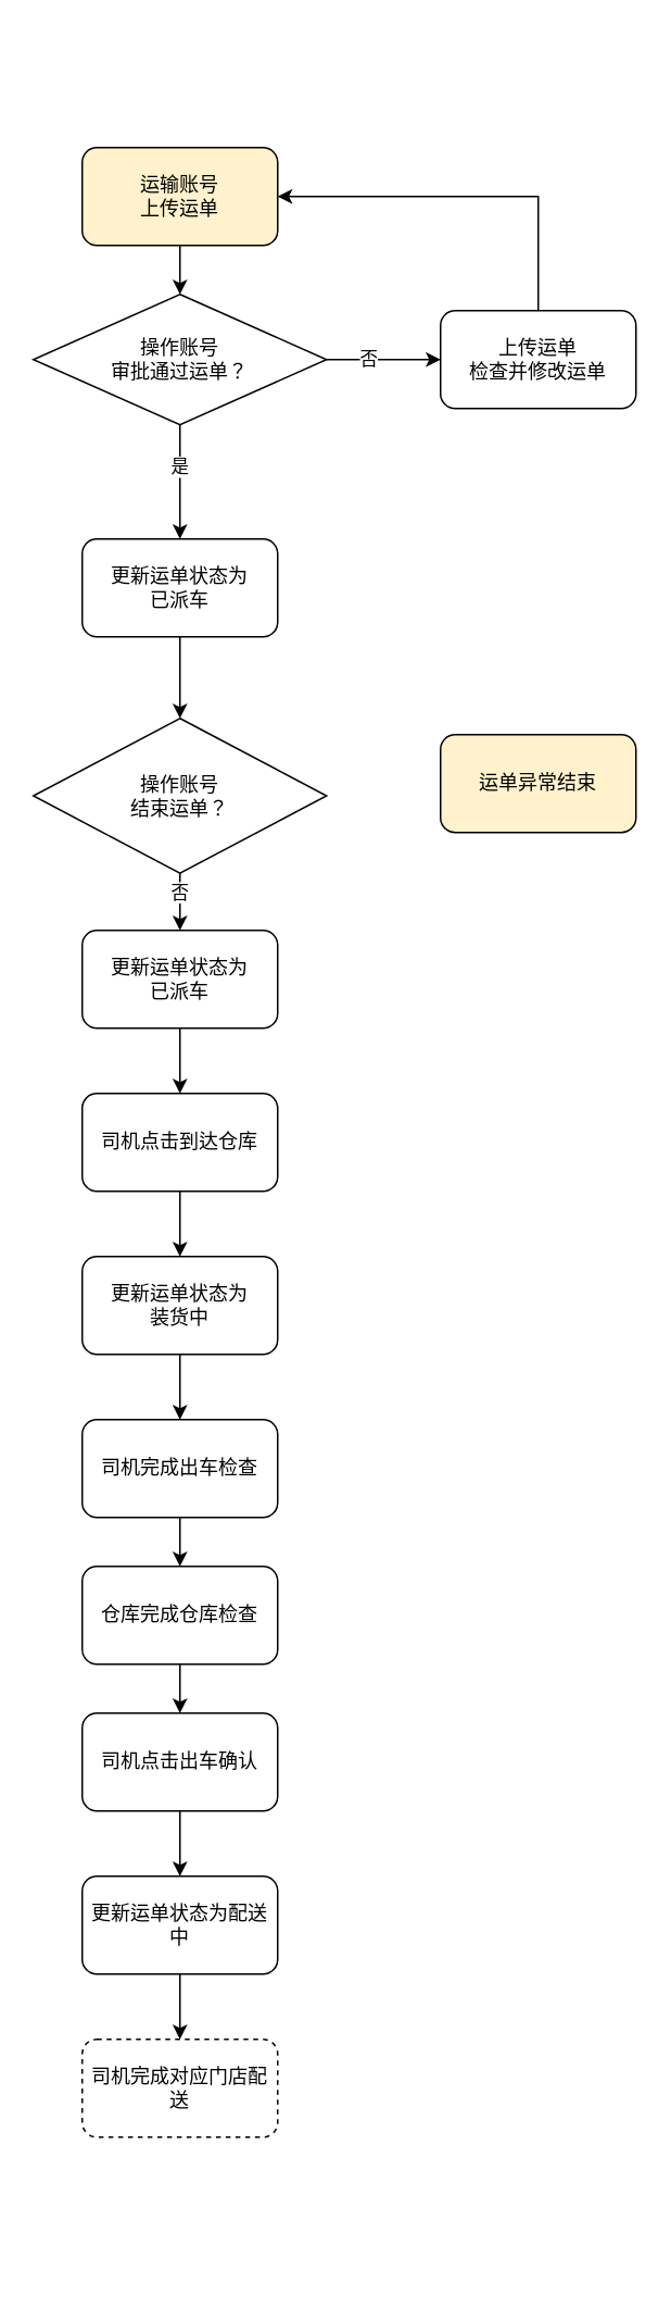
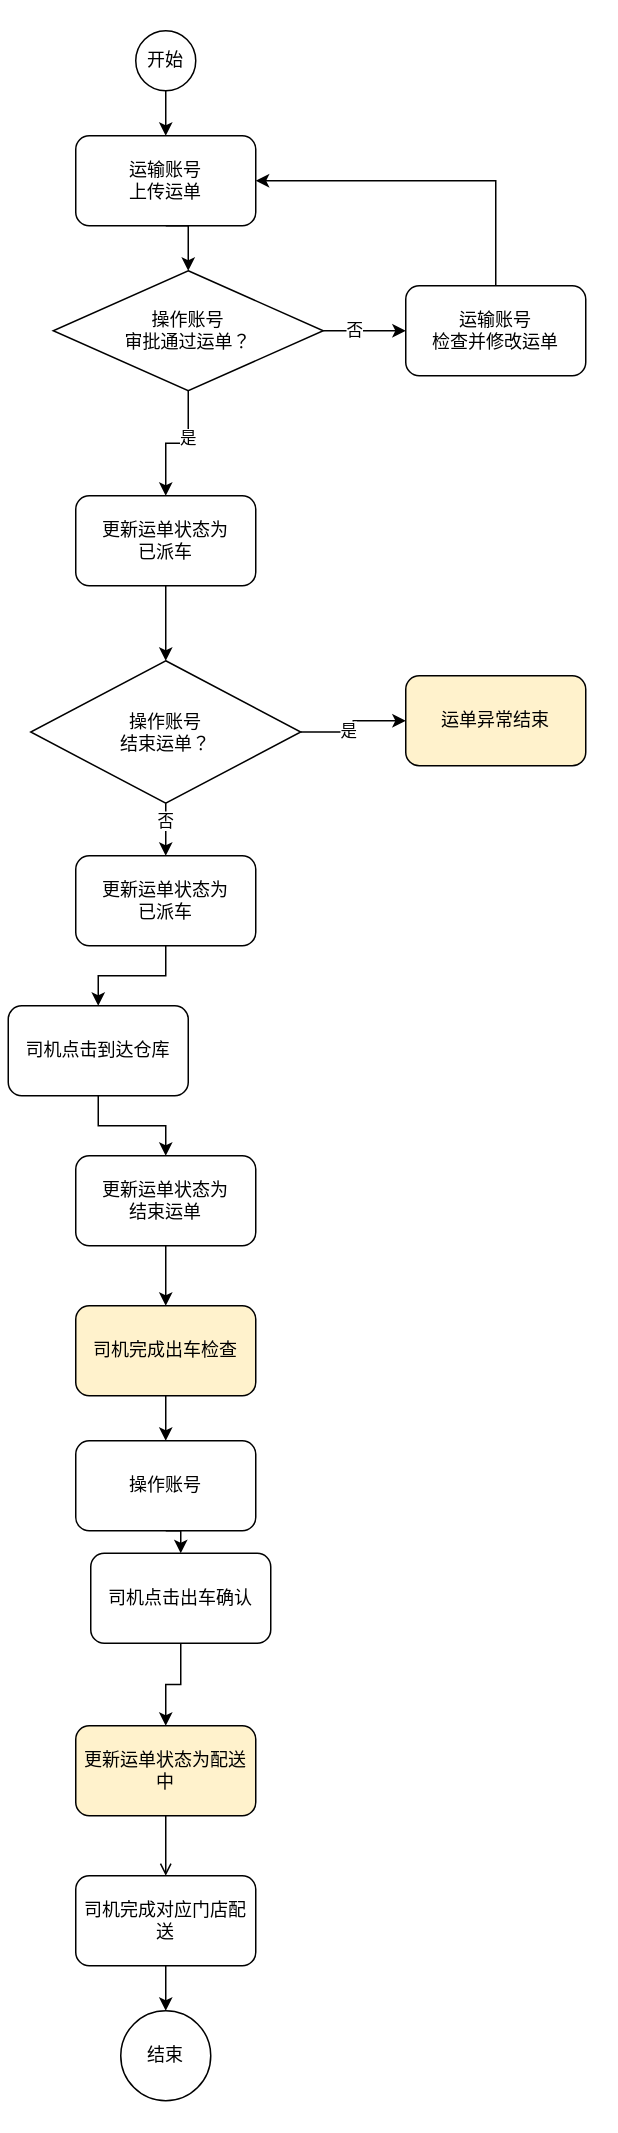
+ <mxCell id="3" value="开始" style="ellipse;whiteSpace=wrap;html=1;aspect=fixed;" parent="1" vertex="1"><mxGeometry x="90" y="20" width="40" height="40" as="geometry" /></mxCell>
+ <mxCell id="2" style="edgeStyle=orthogonalEdgeStyle;rounded=0;orthogonalLoop=1;jettySize=auto;html=1;exitX=0.5;exitY=1;exitDx=0;exitDy=0;entryX=0.5;entryY=0;entryDx=0;entryDy=0;" parent="1" source="3" target="5" edge="1"><mxGeometry relative="1" as="geometry" /></mxCell>
- <mxCell id="5" value="运输账号&lt;br&gt;上传运单" style="rounded=1;whiteSpace=wrap;html=1;fillColor=#fff2cc;" parent="1" vertex="1"><mxGeometry x="50" y="90" width="120" height="60" as="geometry" /></mxCell>
+ <mxCell id="5" value="运输账号&lt;br&gt;上传运单" style="rounded=1;whiteSpace=wrap;html=1;" parent="1" vertex="1"><mxGeometry x="50" y="90" width="120" height="60" as="geometry" /></mxCell>
- <mxCell id="10" value="操作账号&lt;br&gt;审批通过运单？" style="rhombus;whiteSpace=wrap;html=1;" parent="1" vertex="1"><mxGeometry x="20" y="180" width="180" height="80" as="geometry" /></mxCell>
+ <mxCell id="10" value="操作账号&lt;br&gt;审批通过运单？" style="rhombus;whiteSpace=wrap;html=1;" parent="1" vertex="1"><mxGeometry x="35" y="180" width="180" height="80" as="geometry" /></mxCell>
- <mxCell id="14" value="上传运单&lt;br&gt;检查并修改运单" style="rounded=1;whiteSpace=wrap;html=1;" parent="1" vertex="1"><mxGeometry x="270" y="190" width="120" height="60" as="geometry" /></mxCell>
+ <mxCell id="14" value="运输账号&lt;br&gt;检查并修改运单" style="rounded=1;whiteSpace=wrap;html=1;" parent="1" vertex="1"><mxGeometry x="270" y="190" width="120" height="60" as="geometry" /></mxCell>
+ <mxCell id="15" style="edgeStyle=orthogonalEdgeStyle;rounded=0;orthogonalLoop=1;jettySize=auto;html=1;exitX=1;exitY=0.5;exitDx=0;exitDy=0;entryX=0;entryY=0.5;entryDx=0;entryDy=0;" parent="1" source="19" target="20" edge="1"><mxGeometry relative="1" as="geometry" /></mxCell>
+ <mxCell id="16" value="是" style="edgeLabel;html=1;align=center;verticalAlign=middle;resizable=0;points=[];" parent="15" vertex="1" connectable="0"><mxGeometry x="-0.193" y="1" relative="1" as="geometry"><mxPoint as="offset" /></mxGeometry></mxCell>
- <mxCell id="24" value="司机点击到达仓库" style="rounded=1;whiteSpace=wrap;html=1;" parent="1" vertex="1"><mxGeometry x="50" y="670" width="120" height="60" as="geometry" /></mxCell>
+ <mxCell id="24" value="司机点击到达仓库" style="rounded=1;whiteSpace=wrap;html=1;" parent="1" vertex="1"><mxGeometry x="5" y="670" width="120" height="60" as="geometry" /></mxCell>
- <mxCell id="26" value="更新运单状态为&lt;br&gt;装货中" style="rounded=1;whiteSpace=wrap;html=1;" parent="1" vertex="1"><mxGeometry x="50" y="770" width="120" height="60" as="geometry" /></mxCell>
+ <mxCell id="26" value="更新运单状态为&lt;br&gt;结束运单" style="rounded=1;whiteSpace=wrap;html=1;" parent="1" vertex="1"><mxGeometry x="50" y="770" width="120" height="60" as="geometry" /></mxCell>
- <mxCell id="28" value="司机完成出车检查" style="rounded=1;whiteSpace=wrap;html=1;" parent="1" vertex="1"><mxGeometry x="50" y="870" width="120" height="60" as="geometry" /></mxCell>
+ <mxCell id="28" value="司机完成出车检查" style="rounded=1;whiteSpace=wrap;html=1;fillColor=#fff2cc;" parent="1" vertex="1"><mxGeometry x="50" y="870" width="120" height="60" as="geometry" /></mxCell>
- <mxCell id="30" value="仓库完成仓库检查" style="rounded=1;whiteSpace=wrap;html=1;" parent="1" vertex="1"><mxGeometry x="50" y="960" width="120" height="60" as="geometry" /></mxCell>
+ <mxCell id="30" value="操作账号" style="rounded=1;whiteSpace=wrap;html=1;" parent="1" vertex="1"><mxGeometry x="50" y="960" width="120" height="60" as="geometry" /></mxCell>
- <mxCell id="32" value="司机点击出车确认" style="rounded=1;whiteSpace=wrap;html=1;" parent="1" vertex="1"><mxGeometry x="50" y="1050" width="120" height="60" as="geometry" /></mxCell>
+ <mxCell id="32" value="司机点击出车确认" style="rounded=1;whiteSpace=wrap;html=1;" parent="1" vertex="1"><mxGeometry x="60" y="1035" width="120" height="60" as="geometry" /></mxCell>
- <mxCell id="34" value="更新运单状态为配送中" style="rounded=1;whiteSpace=wrap;html=1;" vertex="1" parent="1"><mxGeometry x="50" y="1150" width="120" height="60" as="geometry" /></mxCell>
+ <mxCell id="34" value="更新运单状态为配送中" style="rounded=1;whiteSpace=wrap;html=1;fillColor=#fff2cc;" vertex="1" parent="1"><mxGeometry x="50" y="1150" width="120" height="60" as="geometry" /></mxCell>
- <mxCell id="33" style="edgeStyle=orthogonalEdgeStyle;rounded=0;orthogonalLoop=1;jettySize=auto;html=1;exitX=0.5;exitY=1;exitDx=0;exitDy=0;entryX=0.5;entryY=0;entryDx=0;entryDy=0;" edge="1" parent="1" source="34" target="36"><mxGeometry relative="1" as="geometry" /></mxCell>
+ <mxCell id="33" style="edgeStyle=orthogonalEdgeStyle;rounded=0;orthogonalLoop=1;jettySize=auto;html=1;exitX=0.5;exitY=1;exitDx=0;exitDy=0;entryX=0.5;entryY=0;entryDx=0;entryDy=0;endArrow=open;" edge="1" parent="1" source="34" target="36"><mxGeometry relative="1" as="geometry" /></mxCell>
- <mxCell id="36" value="司机完成对应门店配送" style="rounded=1;whiteSpace=wrap;html=1;dashed=1;" vertex="1" parent="1"><mxGeometry x="50" y="1250" width="120" height="60" as="geometry" /></mxCell>
+ <mxCell id="36" value="司机完成对应门店配送" style="rounded=1;whiteSpace=wrap;html=1;" vertex="1" parent="1"><mxGeometry x="50" y="1250" width="120" height="60" as="geometry" /></mxCell>
+ <mxCell id="35" style="edgeStyle=orthogonalEdgeStyle;rounded=0;orthogonalLoop=1;jettySize=auto;html=1;exitX=0.5;exitY=1;exitDx=0;exitDy=0;" edge="1" parent="1" source="36" target="37"><mxGeometry relative="1" as="geometry" /></mxCell>
+ <mxCell id="37" value="结束" style="ellipse;whiteSpace=wrap;html=1;aspect=fixed;" vertex="1" parent="1"><mxGeometry x="80" y="1340" width="60" height="60" as="geometry" /></mxCell>
